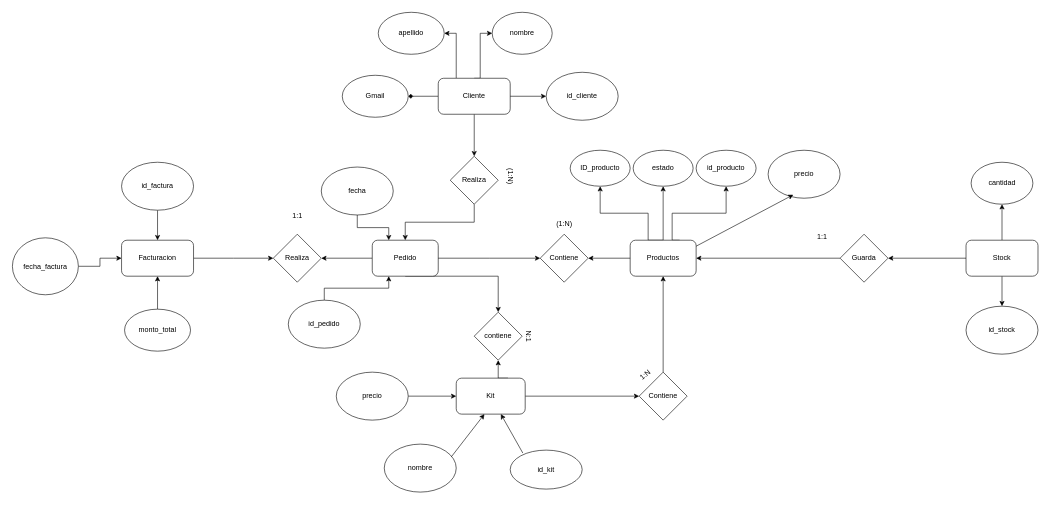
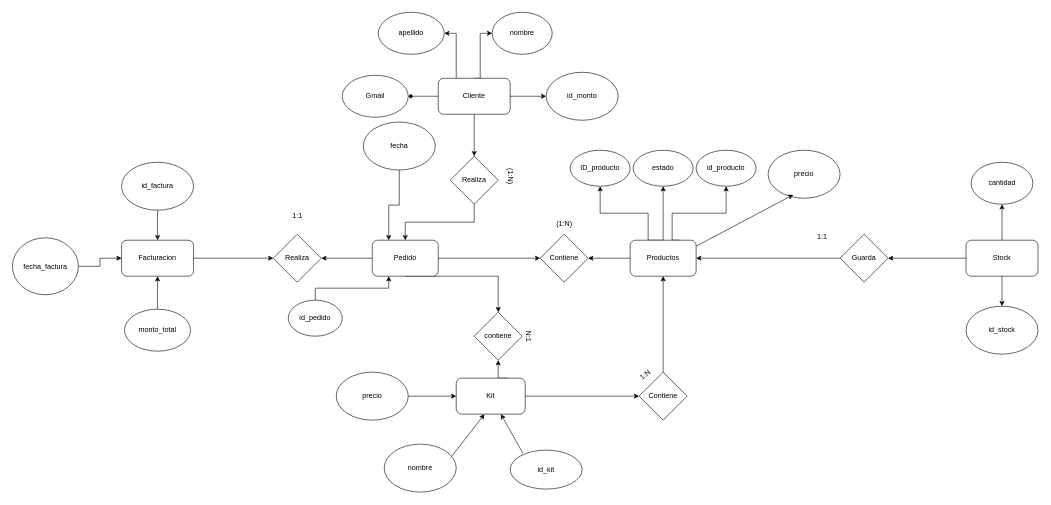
- <mxCell id="53" value="id_cliente" style="ellipse;whiteSpace=wrap;html=1;" vertex="1" parent="1"><mxGeometry x="910" y="120" width="120" height="80" as="geometry" /></mxCell>
+ <mxCell id="53" value="id_monto" style="ellipse;whiteSpace=wrap;html=1;" vertex="1" parent="1"><mxGeometry x="910" y="120" width="120" height="80" as="geometry" /></mxCell>
- <mxCell id="58" value="fecha" style="ellipse;whiteSpace=wrap;html=1;" vertex="1" parent="1"><mxGeometry x="535" y="278" width="120" height="80" as="geometry" /></mxCell>
+ <mxCell id="58" value="fecha" style="ellipse;whiteSpace=wrap;html=1;" vertex="1" parent="1"><mxGeometry x="605" y="203" width="120" height="80" as="geometry" /></mxCell>
- <mxCell id="56" value="id_pedido" style="ellipse;whiteSpace=wrap;html=1;" vertex="1" parent="1"><mxGeometry x="480" y="500" width="120" height="80" as="geometry" /></mxCell>
+ <mxCell id="56" value="id_pedido" style="ellipse;whiteSpace=wrap;html=1;" vertex="1" parent="1"><mxGeometry x="480" y="500" width="90" height="60" as="geometry" /></mxCell>
